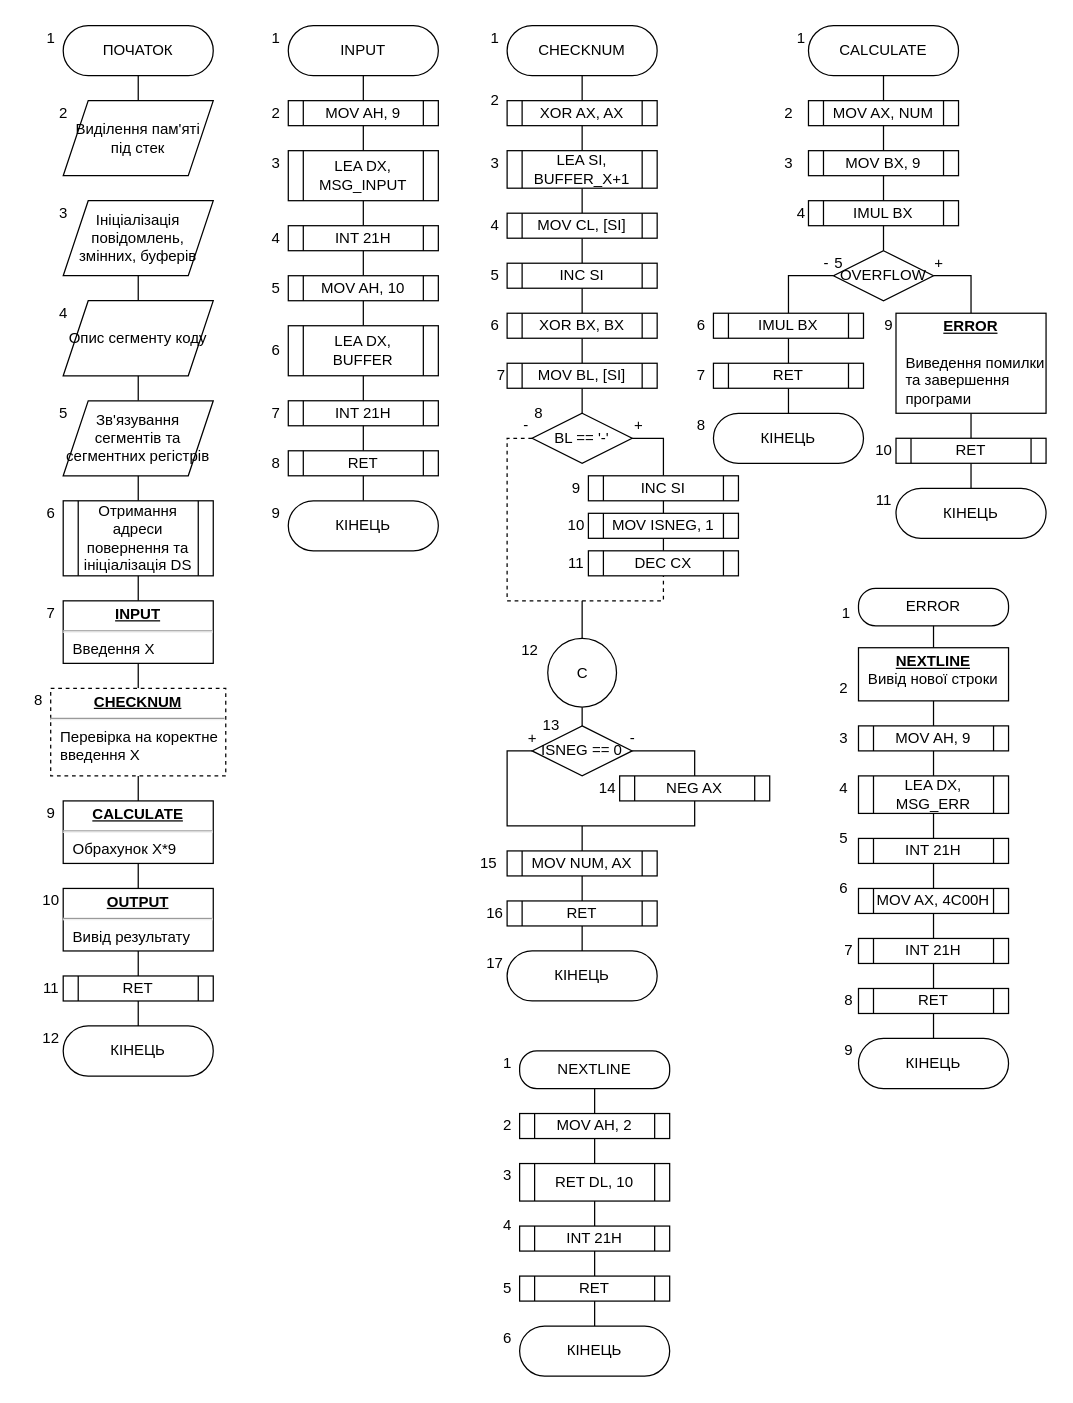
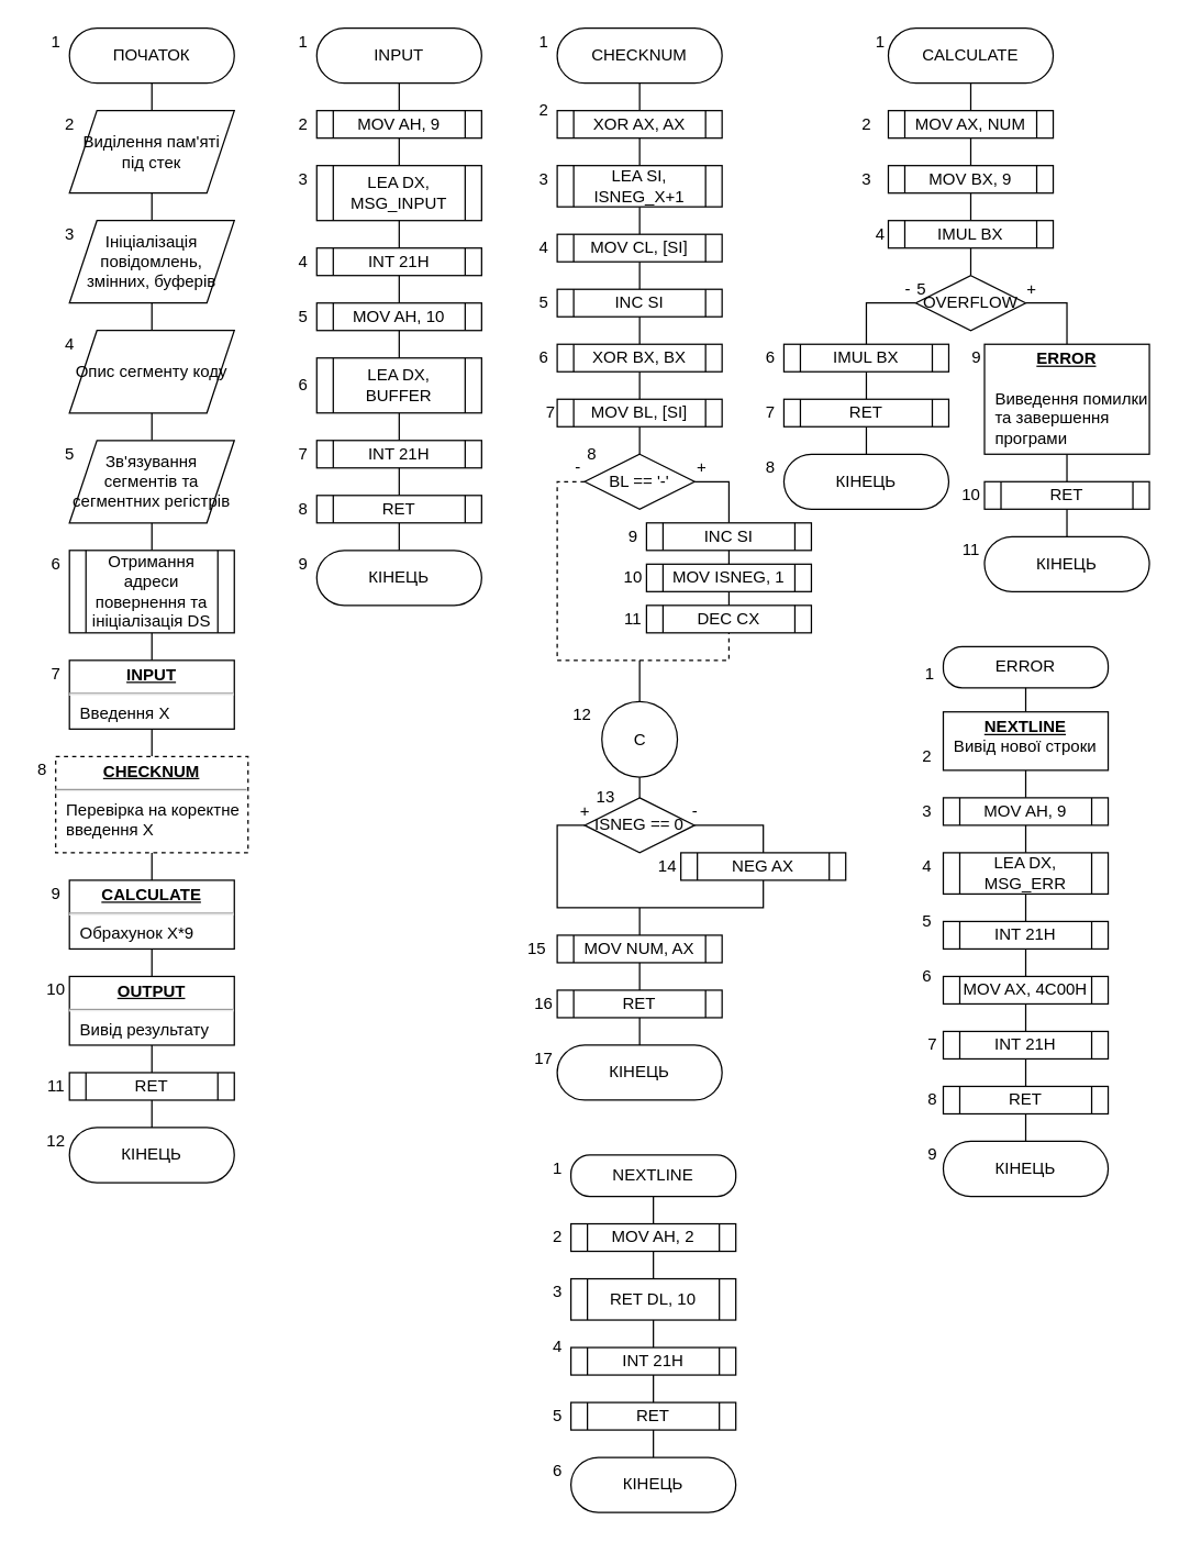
- <mxCell id="57" value="LEA SI, BUFFER_X+1" style="shape=process;whiteSpace=wrap;html=1;backgroundOutline=1;" parent="1" vertex="1"><mxGeometry x="405" y="120" width="120" height="30" as="geometry" /></mxCell>
+ <mxCell id="57" value="LEA SI, ISNEG_X+1" style="shape=process;whiteSpace=wrap;html=1;backgroundOutline=1;" parent="1" vertex="1"><mxGeometry x="405" y="120" width="120" height="30" as="geometry" /></mxCell>
+ <mxCell id="4" style="edgeStyle=orthogonalEdgeStyle;rounded=0;orthogonalLoop=1;jettySize=auto;html=1;exitX=0.5;exitY=1;exitDx=0;exitDy=0;entryX=0.5;entryY=0;entryDx=0;entryDy=0;endArrow=none;endFill=0;" parent="1" source="5" target="7" edge="1"><mxGeometry relative="1" as="geometry" /></mxCell>
